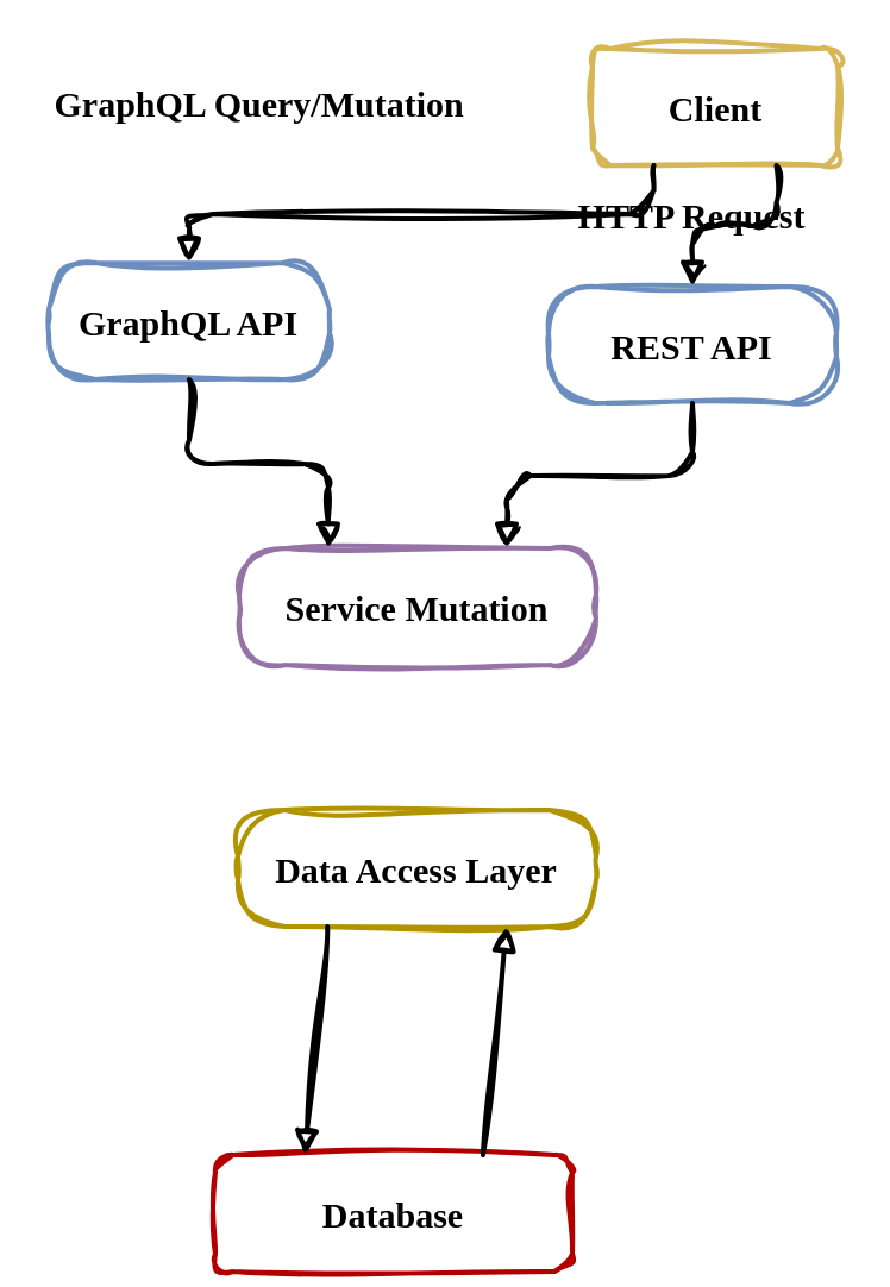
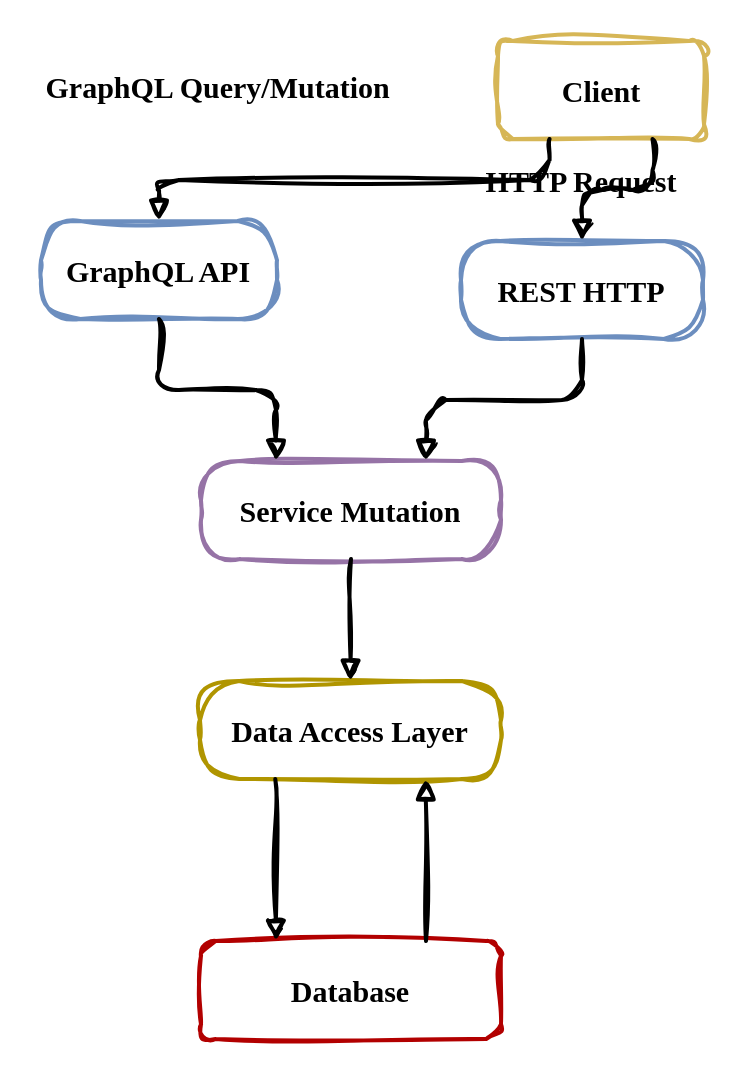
- <mxCell id="4" value="REST API" style="rounded=1;arcSize=40;strokeWidth=2;sketch=1;curveFitting=1;jiggle=2;labelBackgroundColor=none;fillColor=none;strokeColor=#6c8ebf;fontFamily=Architects Daughter;fontSize=15;fontSource=https%3A%2F%2Ffonts.googleapis.com%2Fcss%3Ffamily%3DArchitects%2BDaughter;fontStyle=1" vertex="1" parent="1"><mxGeometry x="230" y="120" width="121" height="49" as="geometry" /></mxCell>
+ <mxCell id="4" value="REST HTTP" style="rounded=1;arcSize=40;strokeWidth=2;sketch=1;curveFitting=1;jiggle=2;labelBackgroundColor=none;fillColor=none;strokeColor=#6c8ebf;fontFamily=Architects Daughter;fontSize=15;fontSource=https%3A%2F%2Ffonts.googleapis.com%2Fcss%3Ffamily%3DArchitects%2BDaughter;fontStyle=1" vertex="1" parent="1"><mxGeometry x="230" y="120" width="121" height="49" as="geometry" /></mxCell>
+ <mxCell id="12" value="" style="startArrow=none;endArrow=block;exitX=0.5;exitY=1;entryX=0.5;entryY=0;rounded=1;entryDx=0;entryDy=0;exitDx=0;exitDy=0;sketch=1;curveFitting=1;jiggle=2;labelBackgroundColor=none;fontColor=default;fontFamily=Architects Daughter;fontSize=15;strokeWidth=2;fontSource=https%3A%2F%2Ffonts.googleapis.com%2Fcss%3Ffamily%3DArchitects%2BDaughter;fontStyle=1" edge="1" parent="1" source="5" target="6"><mxGeometry relative="1" as="geometry" /></mxCell>
- <mxCell id="7" value="Database" style="whiteSpace=wrap;strokeWidth=2;rounded=1;labelBackgroundColor=none;fillColor=none;fontColor=#000000;strokeColor=#B20000;fontFamily=Architects Daughter;fontSize=15;labelBorderColor=none;textShadow=0;gradientColor=none;sketch=1;curveFitting=1;jiggle=2;fontSource=https%3A%2F%2Ffonts.googleapis.com%2Fcss%3Ffamily%3DArchitects%2BDaughter;fontStyle=1" vertex="1" parent="1"><mxGeometry x="90" y="485" width="150" height="49" as="geometry" /></mxCell>
+ <mxCell id="7" value="Database" style="whiteSpace=wrap;strokeWidth=2;rounded=1;labelBackgroundColor=none;fillColor=none;fontColor=#000000;strokeColor=#B20000;fontFamily=Architects Daughter;fontSize=15;labelBorderColor=none;textShadow=0;gradientColor=none;sketch=1;curveFitting=1;jiggle=2;fontSource=https%3A%2F%2Ffonts.googleapis.com%2Fcss%3Ffamily%3DArchitects%2BDaughter;fontStyle=1" vertex="1" parent="1"><mxGeometry x="100" y="470" width="150" height="49" as="geometry" /></mxCell>
